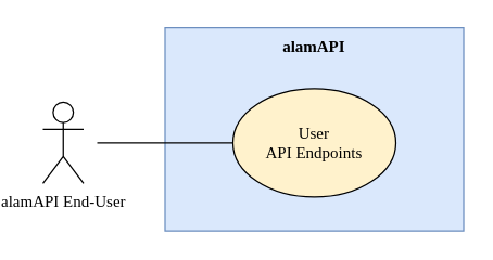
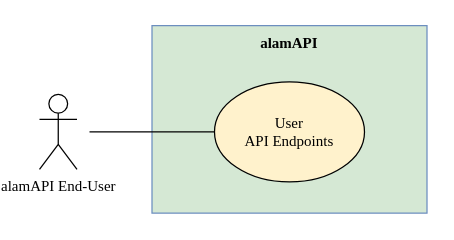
- <mxCell id="2" value="&lt;b&gt;alamAPI&lt;/b&gt;" style="rounded=0;whiteSpace=wrap;html=1;fontFamily=CMU;fontSource=https%3A%2F%2Ffontlibrary.org%2F%2Fface%2Fcmu-serif;verticalAlign=top;fillColor=#dae8fc;strokeColor=#6c8ebf;" vertex="1" parent="1"><mxGeometry x="110" y="20" width="220" height="150" as="geometry" /></mxCell>
+ <mxCell id="2" value="&lt;b&gt;alamAPI&lt;/b&gt;" style="rounded=0;whiteSpace=wrap;html=1;fontFamily=CMU;fontSource=https%3A%2F%2Ffontlibrary.org%2F%2Fface%2Fcmu-serif;verticalAlign=top;fillColor=#d5e8d4;strokeColor=#6c8ebf;" vertex="1" parent="1"><mxGeometry x="110" y="20" width="220" height="150" as="geometry" /></mxCell>
